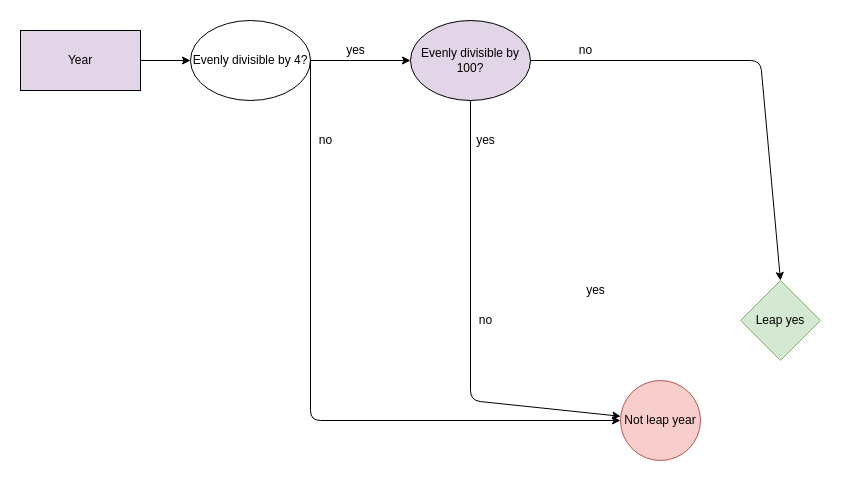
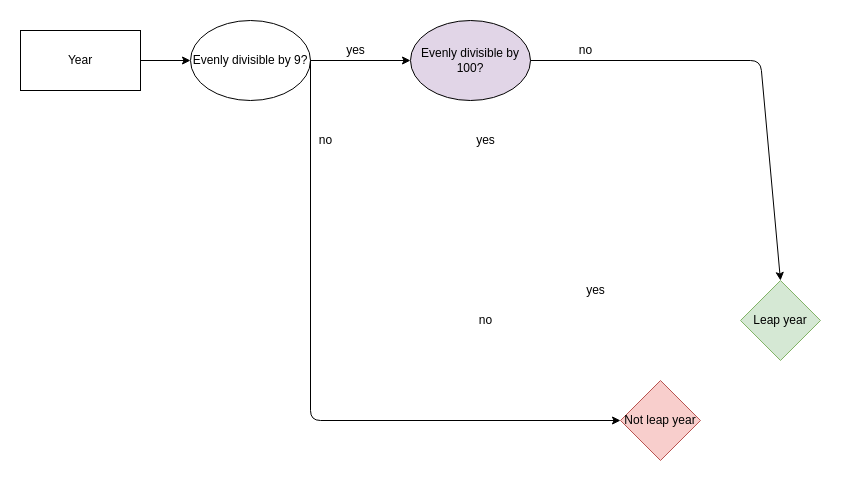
- <mxCell id="2" value="Year" style="rounded=0;whiteSpace=wrap;html=1;fillColor=#e1d5e7;" parent="1" vertex="1"><mxGeometry x="20" y="30" width="120" height="60" as="geometry" /></mxCell>
+ <mxCell id="2" value="Year" style="rounded=0;whiteSpace=wrap;html=1;" parent="1" vertex="1"><mxGeometry x="20" y="30" width="120" height="60" as="geometry" /></mxCell>
- <mxCell id="4" value="Evenly divisible by 4?" style="ellipse;whiteSpace=wrap;html=1;" parent="1" vertex="1"><mxGeometry x="190" y="20" width="120" height="80" as="geometry" /></mxCell>
+ <mxCell id="4" value="Evenly divisible by 9?" style="ellipse;whiteSpace=wrap;html=1;" parent="1" vertex="1"><mxGeometry x="190" y="20" width="120" height="80" as="geometry" /></mxCell>
- <mxCell id="12" value="" style="endArrow=classic;html=1;exitX=0.5;exitY=1;exitDx=0;exitDy=0;" parent="1" source="11" target="10" edge="1"><mxGeometry width="50" height="50" relative="1" as="geometry"><mxPoint x="400" y="210" as="sourcePoint" /><mxPoint x="610" y="410" as="targetPoint" /><Array as="points"><mxPoint x="470" y="400" /></Array></mxGeometry></mxCell>
- <mxCell id="9" value="Leap yes" style="rhombus;whiteSpace=wrap;html=1;fillColor=#d5e8d4;strokeColor=#82b366;" parent="1" vertex="1"><mxGeometry x="740" y="280" width="80" height="80" as="geometry" /></mxCell>
+ <mxCell id="9" value="Leap year" style="rhombus;whiteSpace=wrap;html=1;fillColor=#d5e8d4;strokeColor=#82b366;" parent="1" vertex="1"><mxGeometry x="740" y="280" width="80" height="80" as="geometry" /></mxCell>
- <mxCell id="10" value="Not leap year" style="ellipse;whiteSpace=wrap;html=1;fillColor=#f8cecc;strokeColor=#b85450;" parent="1" vertex="1"><mxGeometry x="620" y="380" width="80" height="80" as="geometry" /></mxCell>
+ <mxCell id="10" value="Not leap year" style="rhombus;whiteSpace=wrap;html=1;fillColor=#f8cecc;strokeColor=#b85450;" parent="1" vertex="1"><mxGeometry x="620" y="380" width="80" height="80" as="geometry" /></mxCell>
